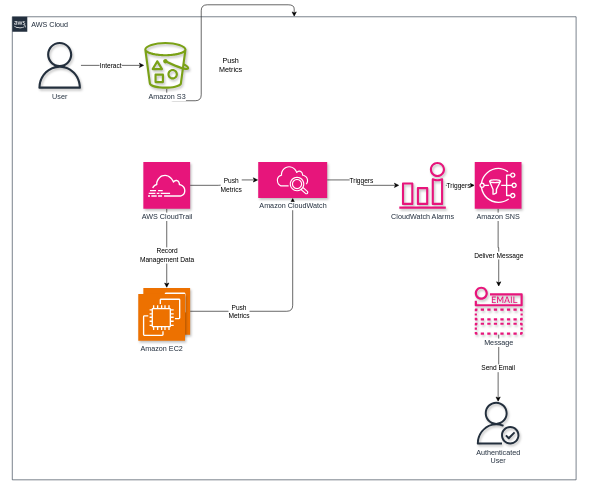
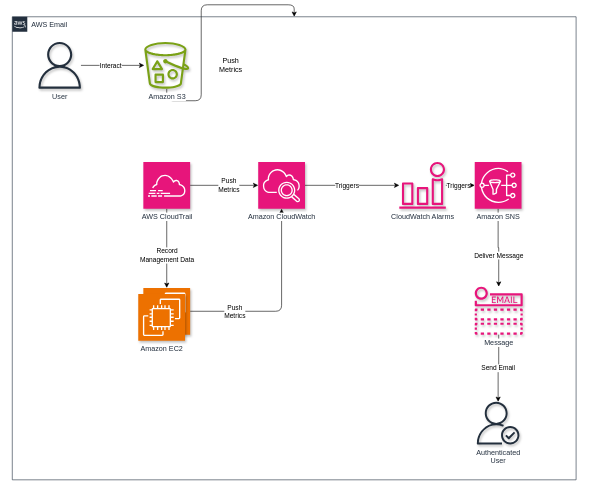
- <mxCell id="29" value="AWS Cloud" style="points=[[0,0],[0.25,0],[0.5,0],[0.75,0],[1,0],[1,0.25],[1,0.5],[1,0.75],[1,1],[0.75,1],[0.5,1],[0.25,1],[0,1],[0,0.75],[0,0.5],[0,0.25]];outlineConnect=0;gradientColor=none;html=1;whiteSpace=wrap;fontSize=12;fontStyle=0;container=0;pointerEvents=0;collapsible=0;recursiveResize=0;shape=mxgraph.aws4.group;grIcon=mxgraph.aws4.group_aws_cloud_alt;strokeColor=#232F3E;fillColor=none;verticalAlign=top;align=left;spacingLeft=30;fontColor=#232F3E;dashed=0;labelBackgroundColor=none;labelBorderColor=none;shadow=0;" parent="1" vertex="1"><mxGeometry x="20" y="20" width="940" height="772" as="geometry" /></mxCell>
+ <mxCell id="29" value="AWS Email" style="points=[[0,0],[0.25,0],[0.5,0],[0.75,0],[1,0],[1,0.25],[1,0.5],[1,0.75],[1,1],[0.75,1],[0.5,1],[0.25,1],[0,1],[0,0.75],[0,0.5],[0,0.25]];outlineConnect=0;gradientColor=none;html=1;whiteSpace=wrap;fontSize=12;fontStyle=0;container=0;pointerEvents=0;collapsible=0;recursiveResize=0;shape=mxgraph.aws4.group;grIcon=mxgraph.aws4.group_aws_cloud_alt;strokeColor=#232F3E;fillColor=none;verticalAlign=top;align=left;spacingLeft=30;fontColor=#232F3E;dashed=0;labelBackgroundColor=none;labelBorderColor=none;shadow=0;" parent="1" vertex="1"><mxGeometry x="20" y="20" width="940" height="772" as="geometry" /></mxCell>
- <mxCell id="32" value="Amazon CloudWatch" style="sketch=0;points=[[0,0,0],[0.25,0,0],[0.5,0,0],[0.75,0,0],[1,0,0],[0,1,0],[0.25,1,0],[0.5,1,0],[0.75,1,0],[1,1,0],[0,0.25,0],[0,0.5,0],[0,0.75,0],[1,0.25,0],[1,0.5,0],[1,0.75,0]];points=[[0,0,0],[0.25,0,0],[0.5,0,0],[0.75,0,0],[1,0,0],[0,1,0],[0.25,1,0],[0.5,1,0],[0.75,1,0],[1,1,0],[0,0.25,0],[0,0.5,0],[0,0.75,0],[1,0.25,0],[1,0.5,0],[1,0.75,0]];outlineConnect=0;fontColor=#232F3E;fillColor=#E7157B;strokeColor=#ffffff;dashed=0;verticalLabelPosition=bottom;verticalAlign=top;align=center;html=1;fontSize=12;fontStyle=0;aspect=fixed;shape=mxgraph.aws4.resourceIcon;resIcon=mxgraph.aws4.cloudwatch_2;shadow=1;labelBackgroundColor=default;" parent="1" vertex="1"><mxGeometry x="430" y="262" width="115" height="60" as="geometry" /></mxCell>
+ <mxCell id="32" value="Amazon CloudWatch" style="sketch=0;points=[[0,0,0],[0.25,0,0],[0.5,0,0],[0.75,0,0],[1,0,0],[0,1,0],[0.25,1,0],[0.5,1,0],[0.75,1,0],[1,1,0],[0,0.25,0],[0,0.5,0],[0,0.75,0],[1,0.25,0],[1,0.5,0],[1,0.75,0]];points=[[0,0,0],[0.25,0,0],[0.5,0,0],[0.75,0,0],[1,0,0],[0,1,0],[0.25,1,0],[0.5,1,0],[0.75,1,0],[1,1,0],[0,0.25,0],[0,0.5,0],[0,0.75,0],[1,0.25,0],[1,0.5,0],[1,0.75,0]];outlineConnect=0;fontColor=#232F3E;fillColor=#E7157B;strokeColor=#ffffff;dashed=0;verticalLabelPosition=bottom;verticalAlign=top;align=center;html=1;fontSize=12;fontStyle=0;aspect=fixed;shape=mxgraph.aws4.resourceIcon;resIcon=mxgraph.aws4.cloudwatch_2;shadow=1;labelBackgroundColor=default;" parent="1" vertex="1"><mxGeometry x="430" y="262" width="78" height="78" as="geometry" /></mxCell>
